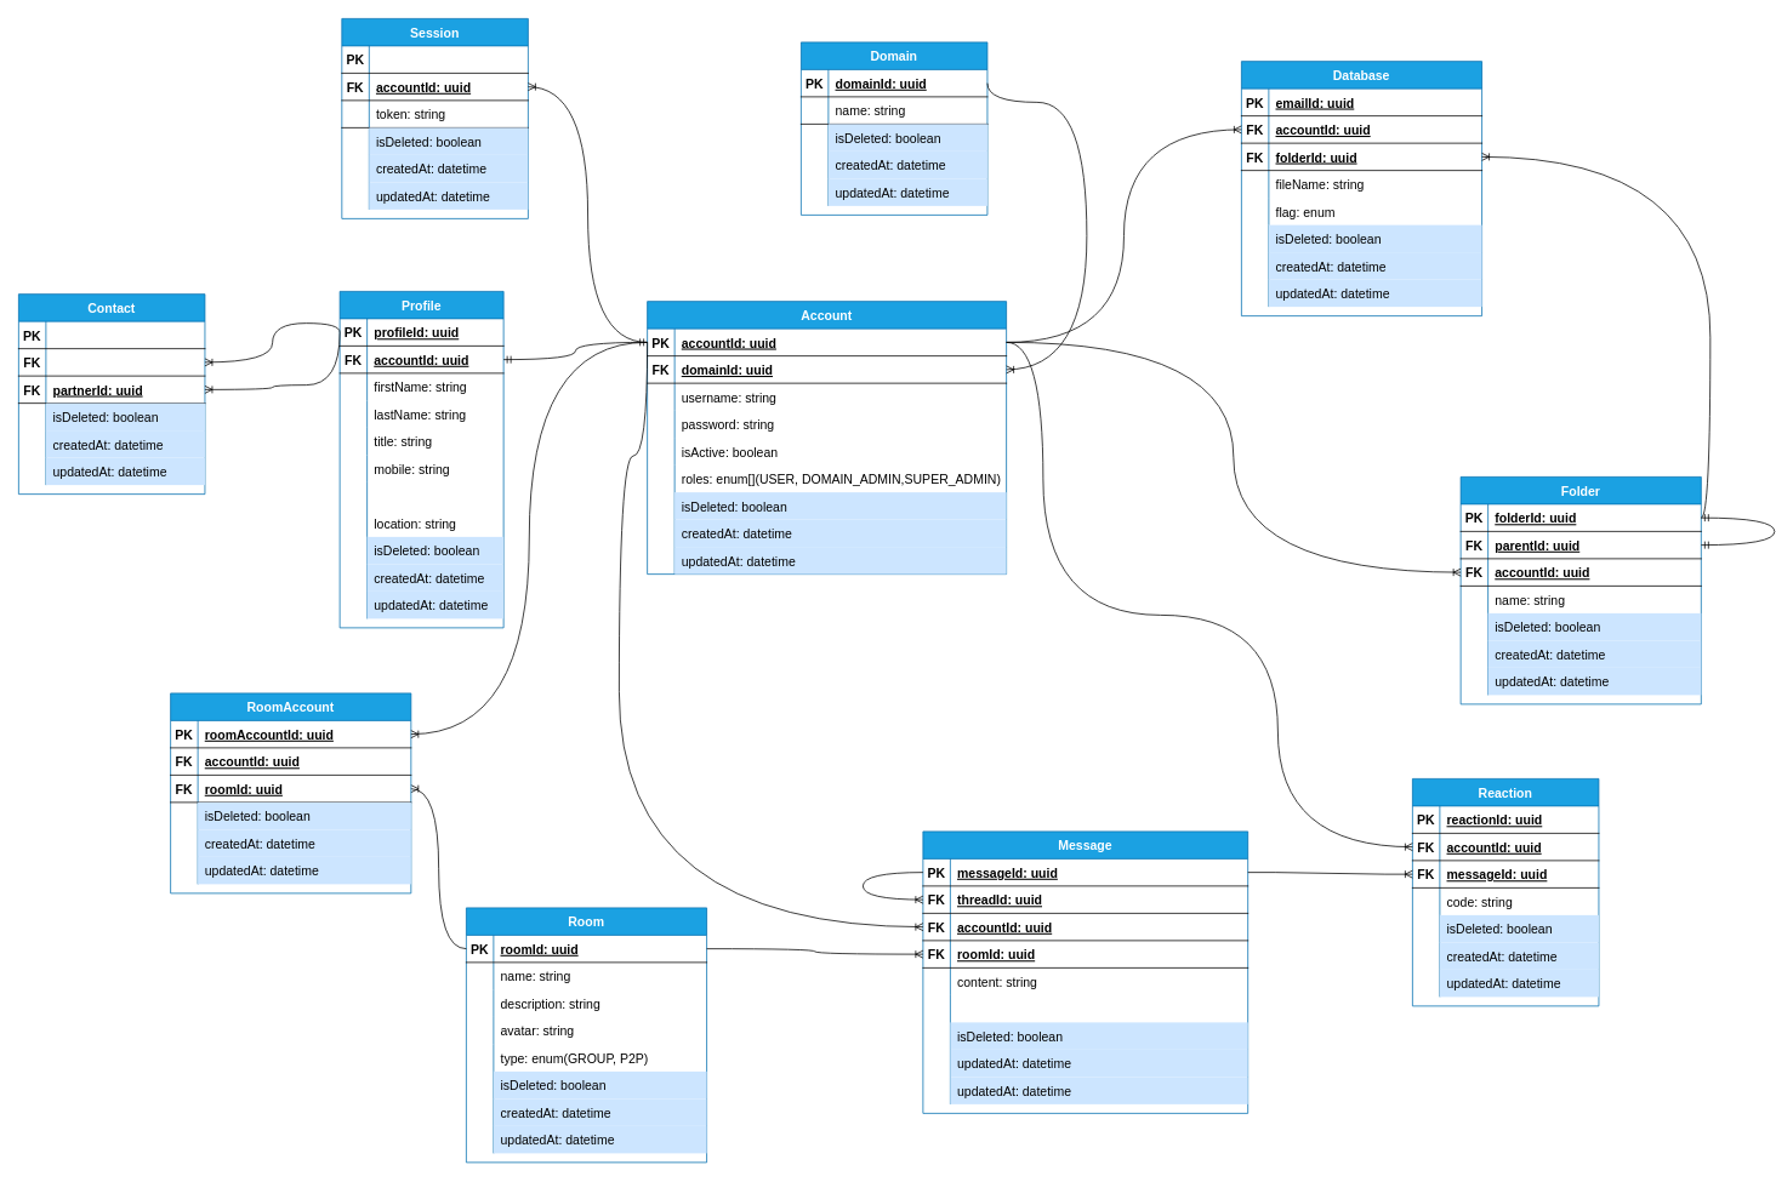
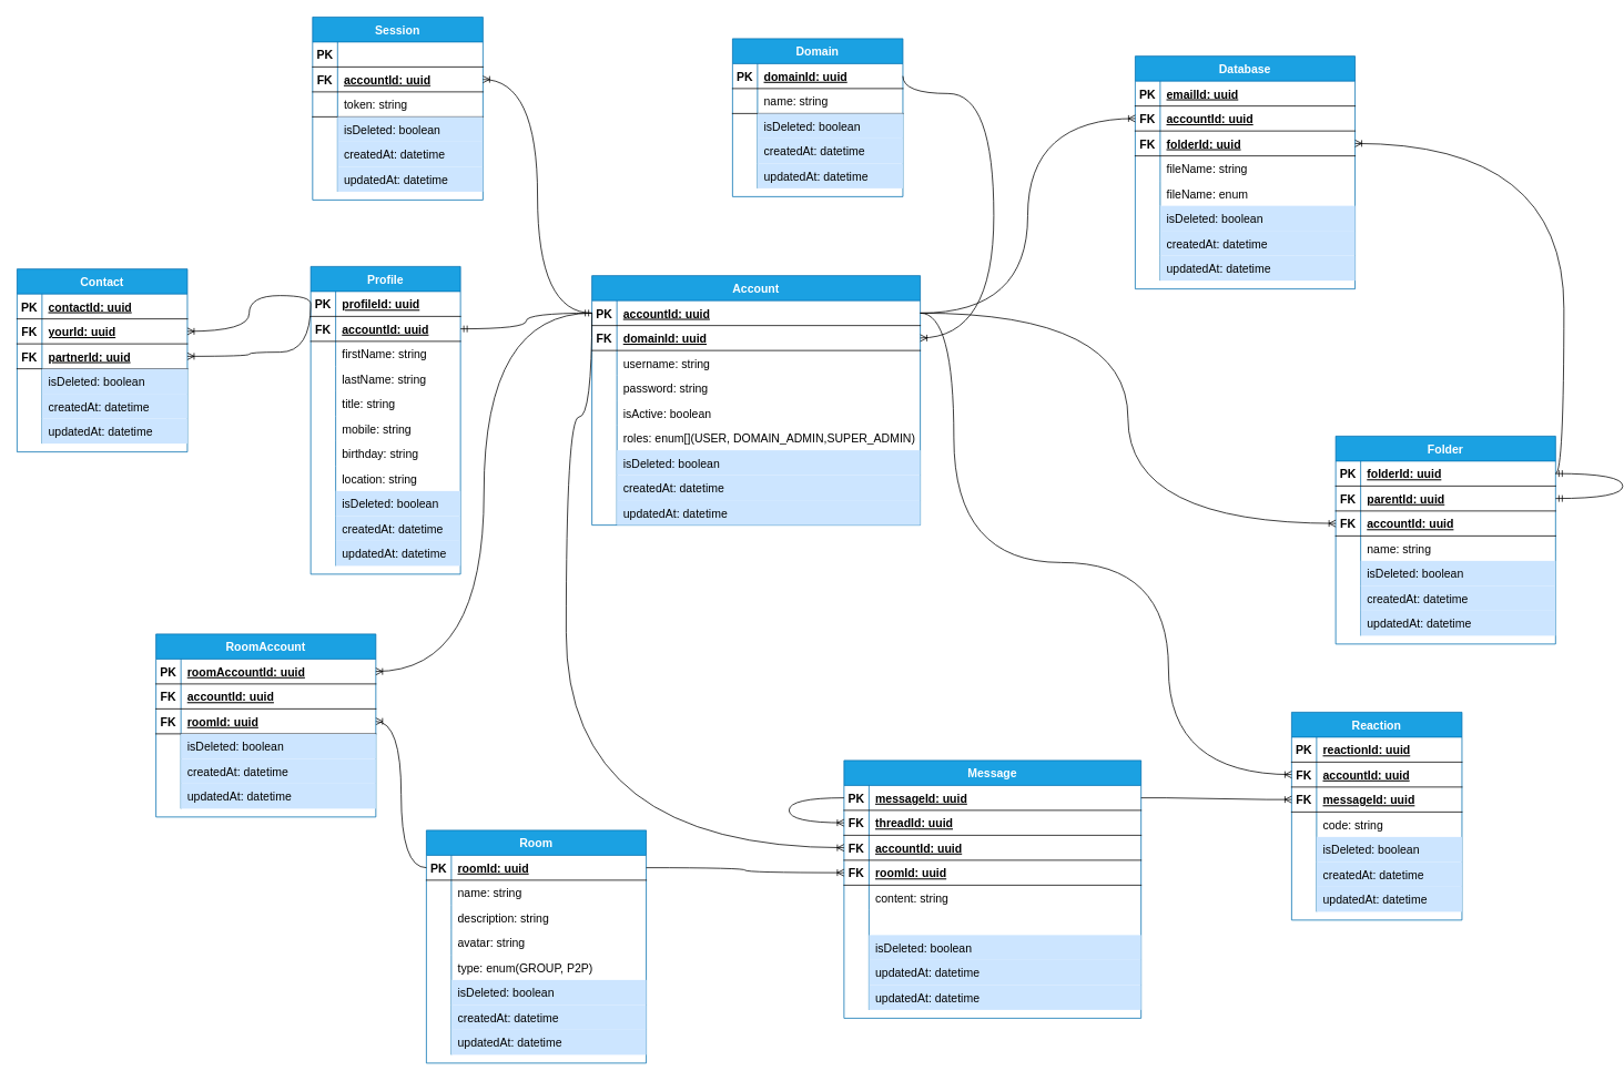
- <mxCell id="156" value="flag: enum" style="shape=partialRectangle;connectable=0;fillColor=none;top=0;left=0;bottom=0;right=0;align=left;spacingLeft=6;overflow=hidden;fontSize=14;" parent="154" vertex="1"><mxGeometry x="30" width="234.292" height="30" as="geometry"><mxRectangle width="234.292" height="30" as="alternateBounds" /></mxGeometry></mxCell>
+ <mxCell id="156" value="fileName: enum" style="shape=partialRectangle;connectable=0;fillColor=none;top=0;left=0;bottom=0;right=0;align=left;spacingLeft=6;overflow=hidden;fontSize=14;" parent="154" vertex="1"><mxGeometry x="30" width="234.292" height="30" as="geometry"><mxRectangle width="234.292" height="30" as="alternateBounds" /></mxGeometry></mxCell>
+ <mxCell id="172" value="contactId: uuid" style="shape=partialRectangle;connectable=0;fillColor=none;top=0;left=0;bottom=0;right=0;align=left;spacingLeft=6;fontStyle=5;overflow=hidden;fontSize=14;" parent="170" vertex="1"><mxGeometry x="30" width="174.75" height="30" as="geometry"><mxRectangle width="174.75" height="30" as="alternateBounds" /></mxGeometry></mxCell>
+ <mxCell id="175" value="yourId: uuid" style="shape=partialRectangle;connectable=0;fillColor=none;top=0;left=0;bottom=0;right=0;align=left;spacingLeft=6;fontStyle=5;overflow=hidden;fontSize=14;" parent="173" vertex="1"><mxGeometry x="30" width="174.75" height="30" as="geometry"><mxRectangle width="174.75" height="30" as="alternateBounds" /></mxGeometry></mxCell>
+ <mxCell id="51" value="birthday: string" style="shape=partialRectangle;connectable=0;fillColor=none;top=0;left=0;bottom=0;right=0;align=left;spacingLeft=6;overflow=hidden;fontSize=14;" parent="49" vertex="1"><mxGeometry x="30" width="150" height="30" as="geometry"><mxRectangle width="150" height="30" as="alternateBounds" /></mxGeometry></mxCell>
